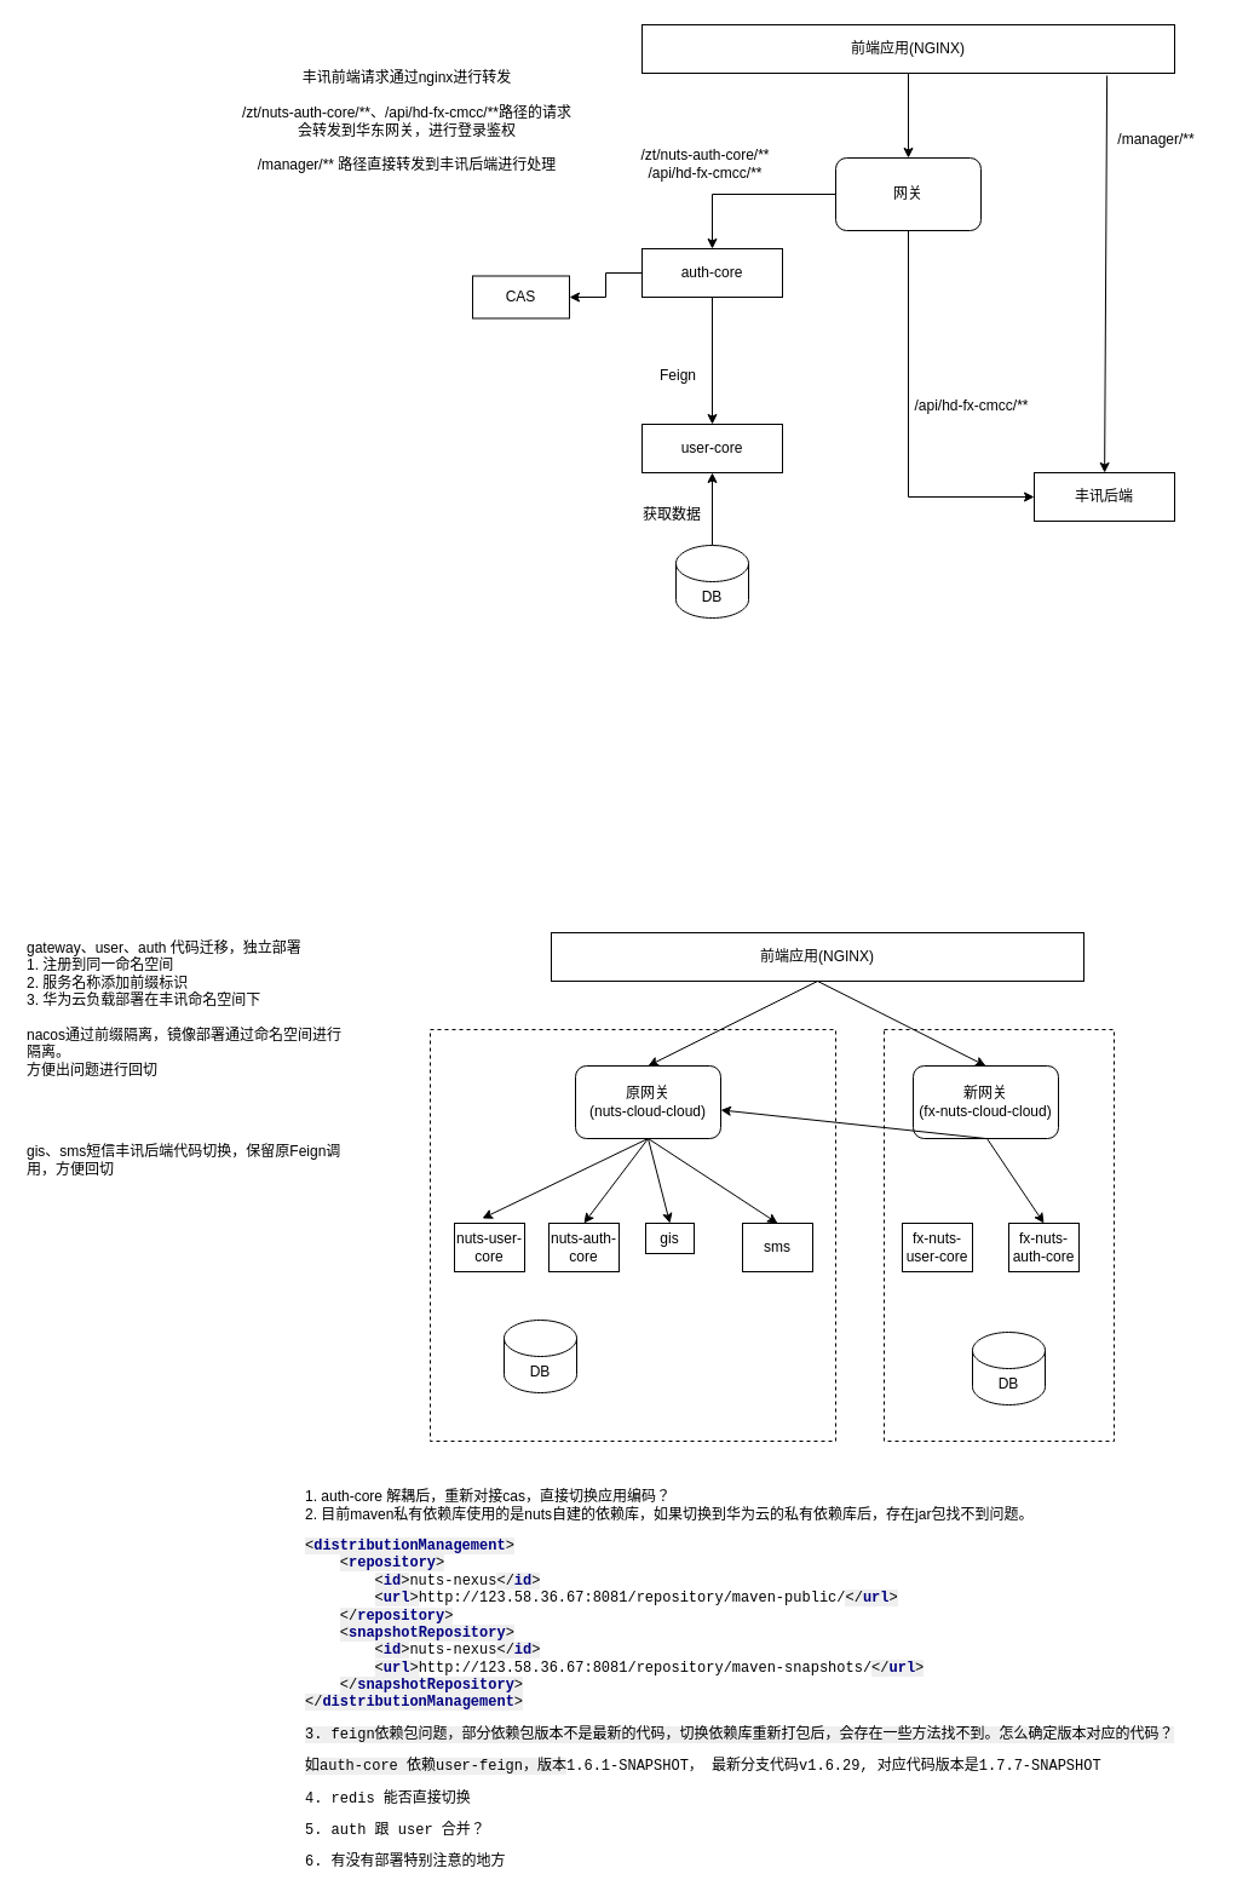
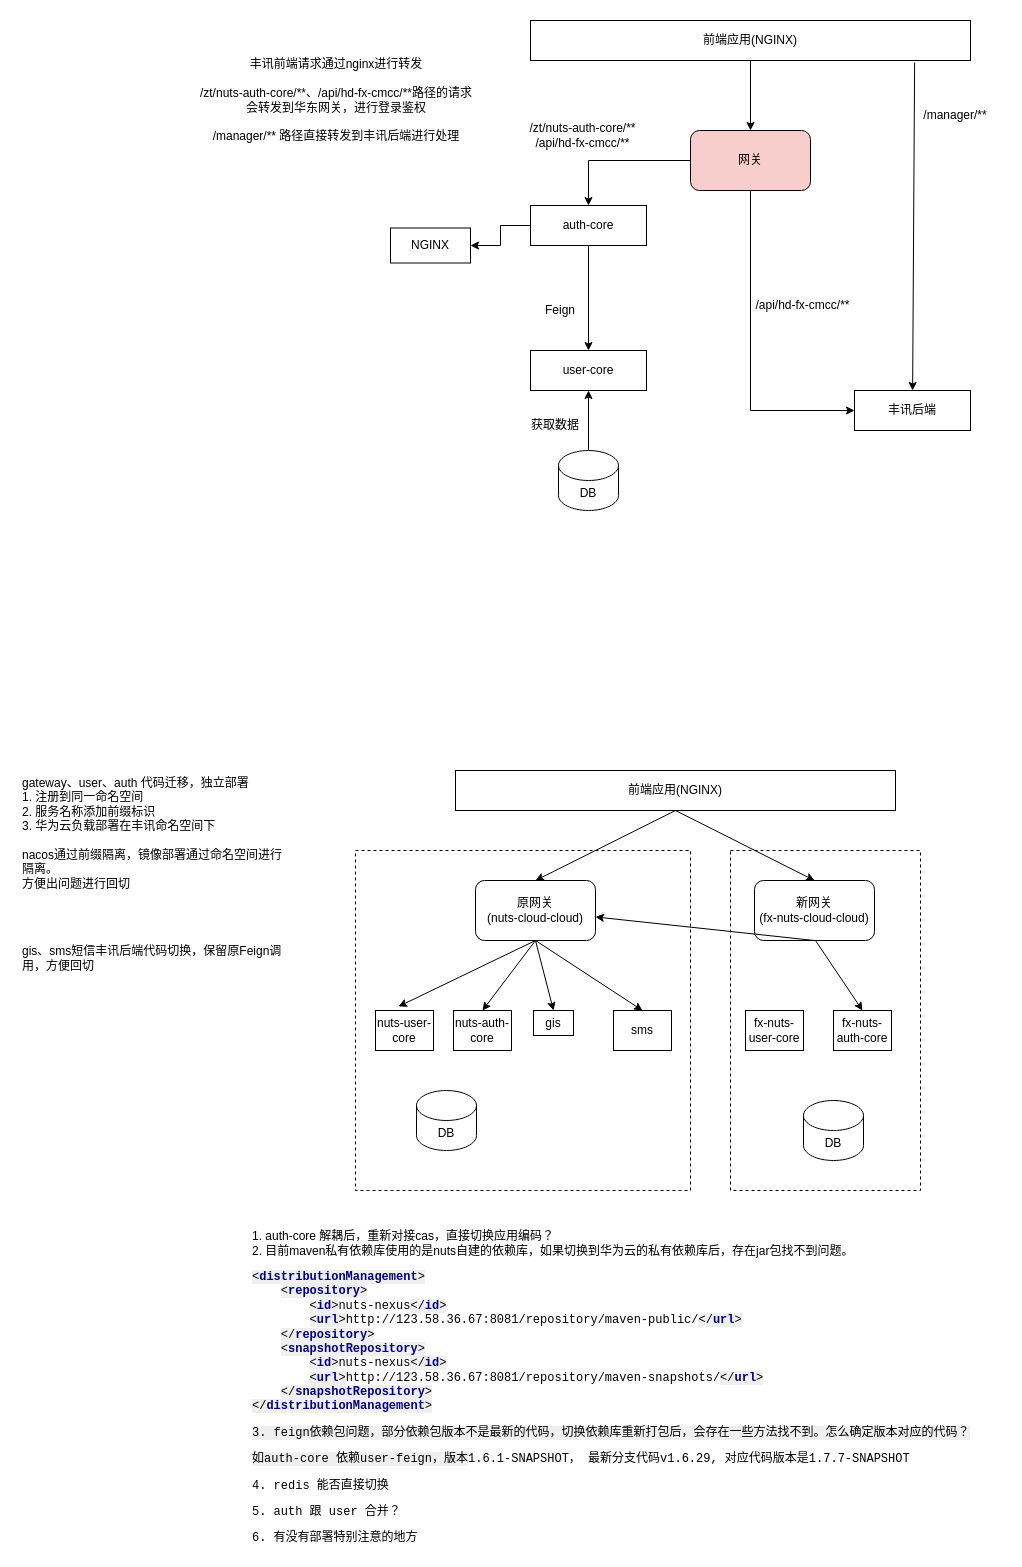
- <mxCell id="8" value="网关" style="rounded=1;whiteSpace=wrap;html=1;" vertex="1" parent="1"><mxGeometry x="690" y="130" width="120" height="60" as="geometry" /></mxCell>
+ <mxCell id="8" value="网关" style="rounded=1;whiteSpace=wrap;html=1;fillColor=#f8cecc;" vertex="1" parent="1"><mxGeometry x="690" y="130" width="120" height="60" as="geometry" /></mxCell>
- <mxCell id="17" value="CAS" style="rounded=0;whiteSpace=wrap;html=1;" vertex="1" parent="1"><mxGeometry x="390" y="227.5" width="80" height="35" as="geometry" /></mxCell>
+ <mxCell id="17" value="NGINX" style="rounded=0;whiteSpace=wrap;html=1;" vertex="1" parent="1"><mxGeometry x="390" y="227.5" width="80" height="35" as="geometry" /></mxCell>
- <mxCell id="12" value="/api/hd-fx-cmcc/**" style="text;html=1;strokeColor=none;fillColor=none;align=center;verticalAlign=middle;whiteSpace=wrap;rounded=0;" vertex="1" parent="1"><mxGeometry x="740" y="320" width="125" height="30" as="geometry" /></mxCell>
+ <mxCell id="12" value="/api/hd-fx-cmcc/**" style="text;html=1;strokeColor=none;fillColor=none;align=center;verticalAlign=middle;whiteSpace=wrap;rounded=0;" vertex="1" parent="1"><mxGeometry x="740" y="290" width="125" height="30" as="geometry" /></mxCell>
